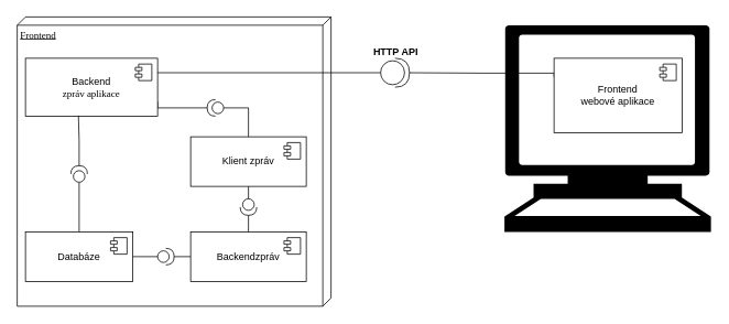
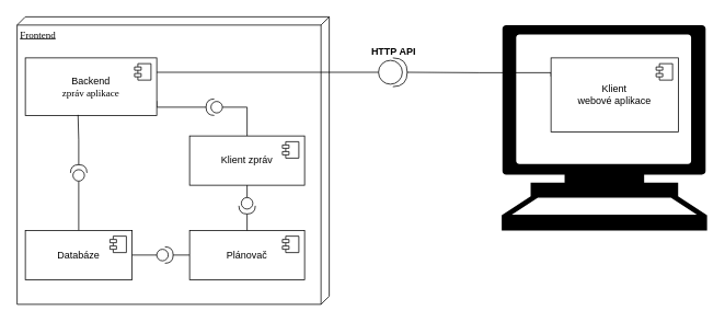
- <mxCell id="5" value="Frontend&lt;br&gt;webové aplikace" style="html=1;dropTarget=0;whiteSpace=wrap;" vertex="1" parent="1"><mxGeometry x="670" y="70" width="155" height="90" as="geometry" /></mxCell>
+ <mxCell id="5" value="Klient&lt;br&gt;webové aplikace" style="html=1;dropTarget=0;whiteSpace=wrap;" vertex="1" parent="1"><mxGeometry x="670" y="70" width="155" height="90" as="geometry" /></mxCell>
- <mxCell id="17" value="Backendzpráv" style="html=1;dropTarget=0;whiteSpace=wrap;" vertex="1" parent="1"><mxGeometry x="230" y="280" width="140" height="60" as="geometry" /></mxCell>
+ <mxCell id="17" value="Plánovač" style="html=1;dropTarget=0;whiteSpace=wrap;" vertex="1" parent="1"><mxGeometry x="230" y="280" width="140" height="60" as="geometry" /></mxCell>
